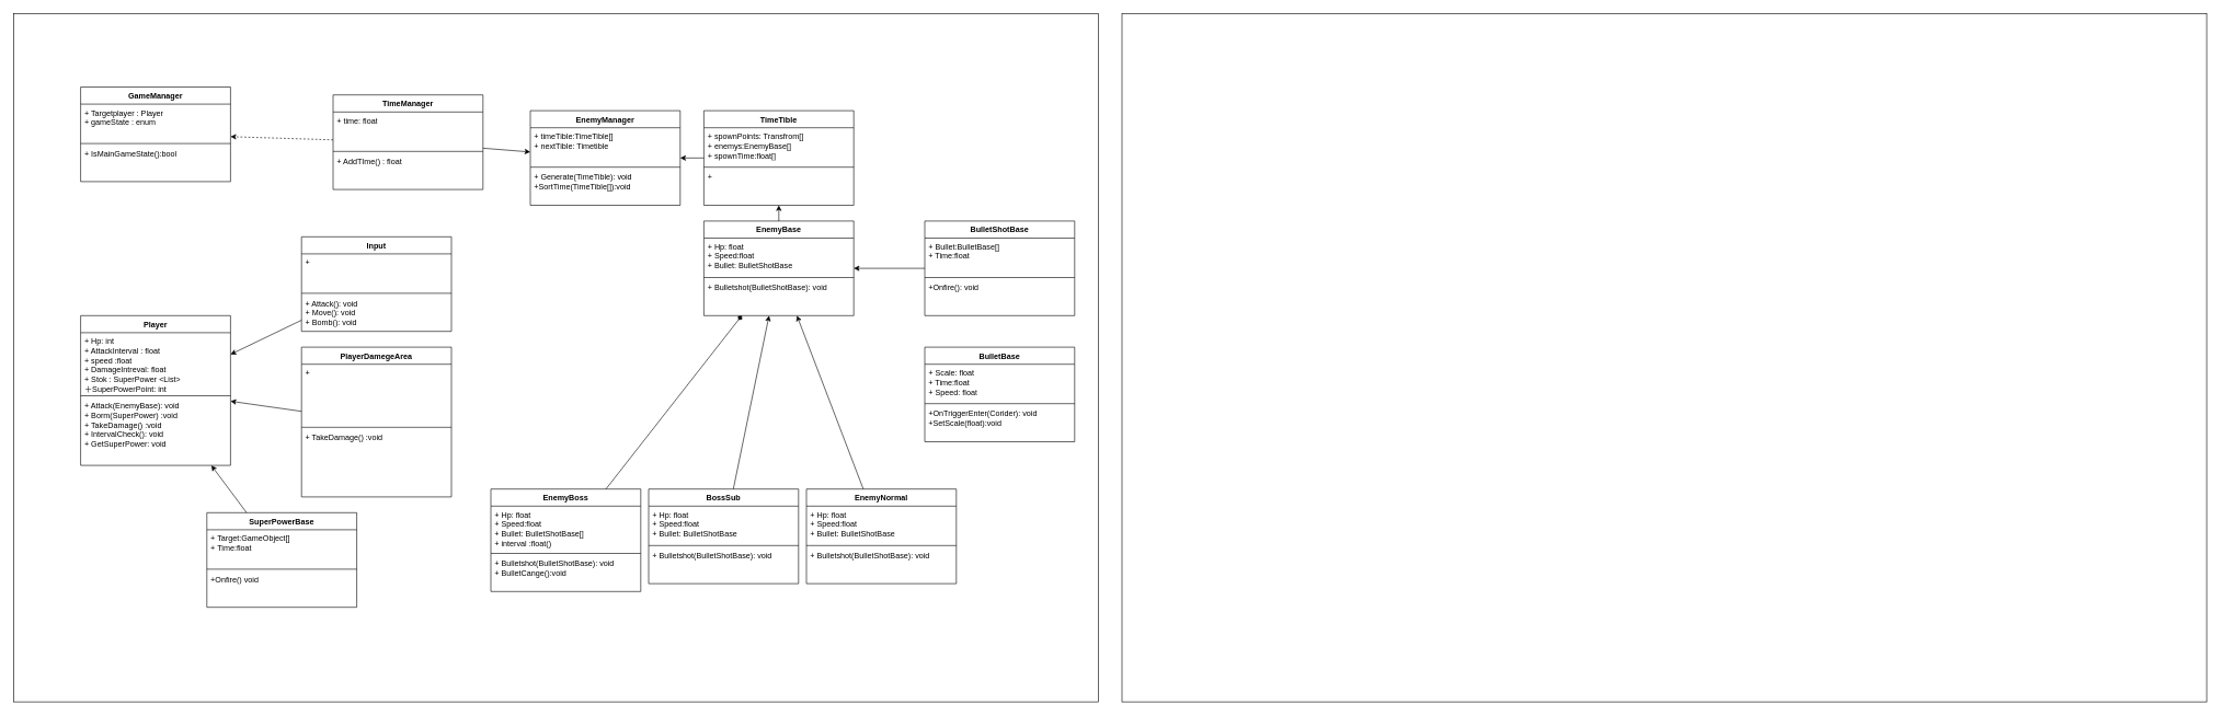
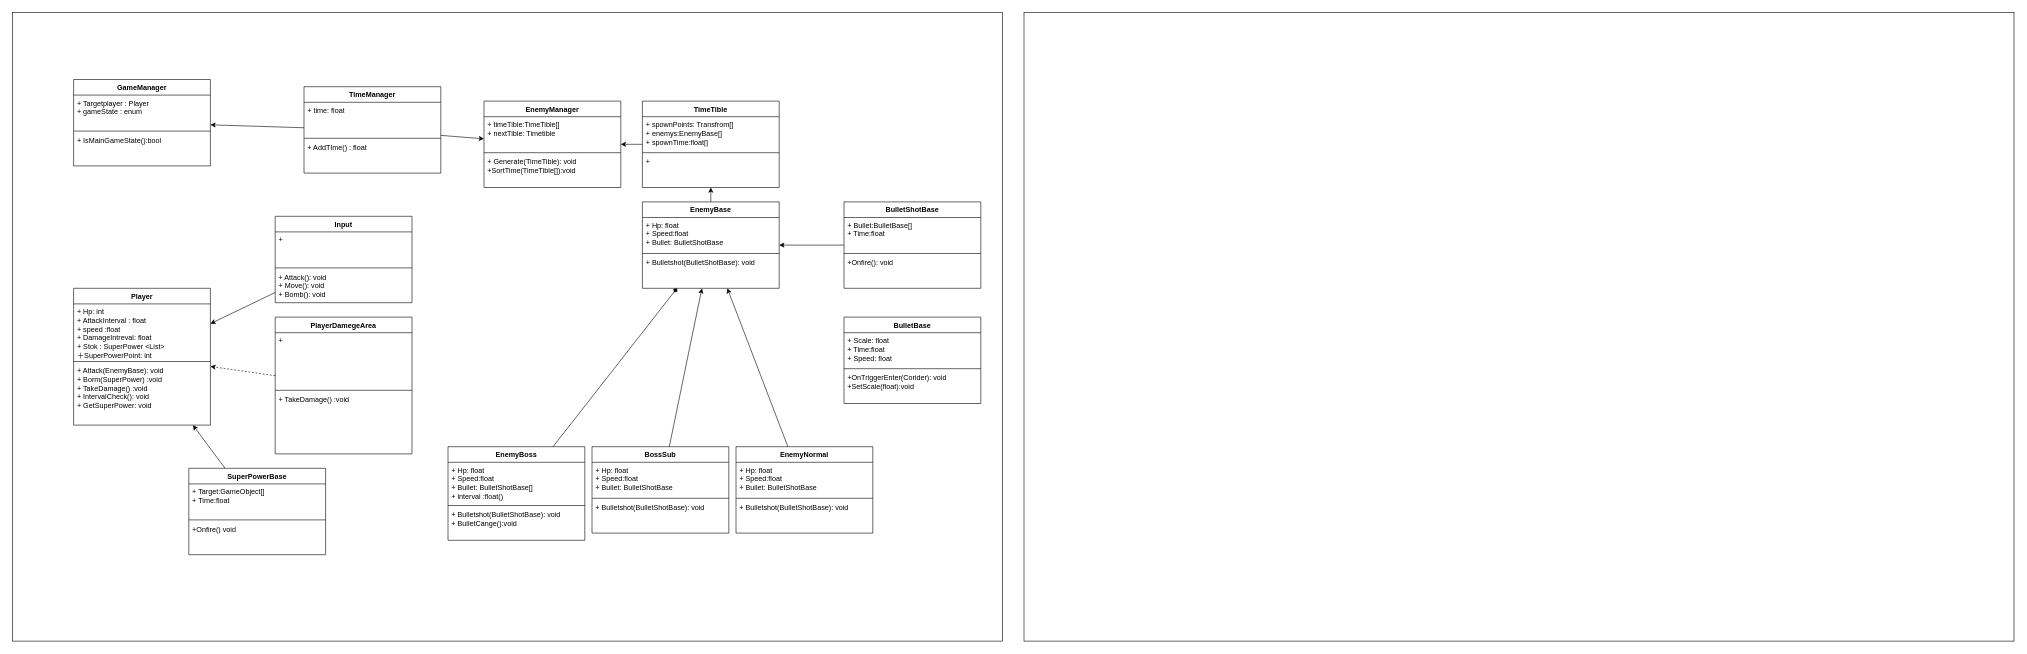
- <mxCell id="11" value="" style="endArrow=classic;html=1;rounded=0;dashed=1;" parent="1" source="7" target="38" edge="1"><mxGeometry width="50" height="50" relative="1" as="geometry"><mxPoint x="794" y="350" as="sourcePoint" /><mxPoint x="460" y="252.249" as="targetPoint" /></mxGeometry></mxCell>
+ <mxCell id="11" value="" style="endArrow=classic;html=1;rounded=0;" parent="1" source="7" target="38" edge="1"><mxGeometry width="50" height="50" relative="1" as="geometry"><mxPoint x="794" y="350" as="sourcePoint" /><mxPoint x="460" y="252.249" as="targetPoint" /></mxGeometry></mxCell>
- <mxCell id="69" value="" style="endArrow=classic;html=1;rounded=0;" parent="1" source="65" target="43" edge="1"><mxGeometry width="50" height="50" relative="1" as="geometry"><mxPoint x="458" y="782" as="sourcePoint" /><mxPoint x="508" y="732" as="targetPoint" /></mxGeometry></mxCell>
+ <mxCell id="69" value="" style="endArrow=classic;html=1;rounded=0;dashed=1;" parent="1" source="65" target="43" edge="1"><mxGeometry width="50" height="50" relative="1" as="geometry"><mxPoint x="458" y="782" as="sourcePoint" /><mxPoint x="508" y="732" as="targetPoint" /></mxGeometry></mxCell>
